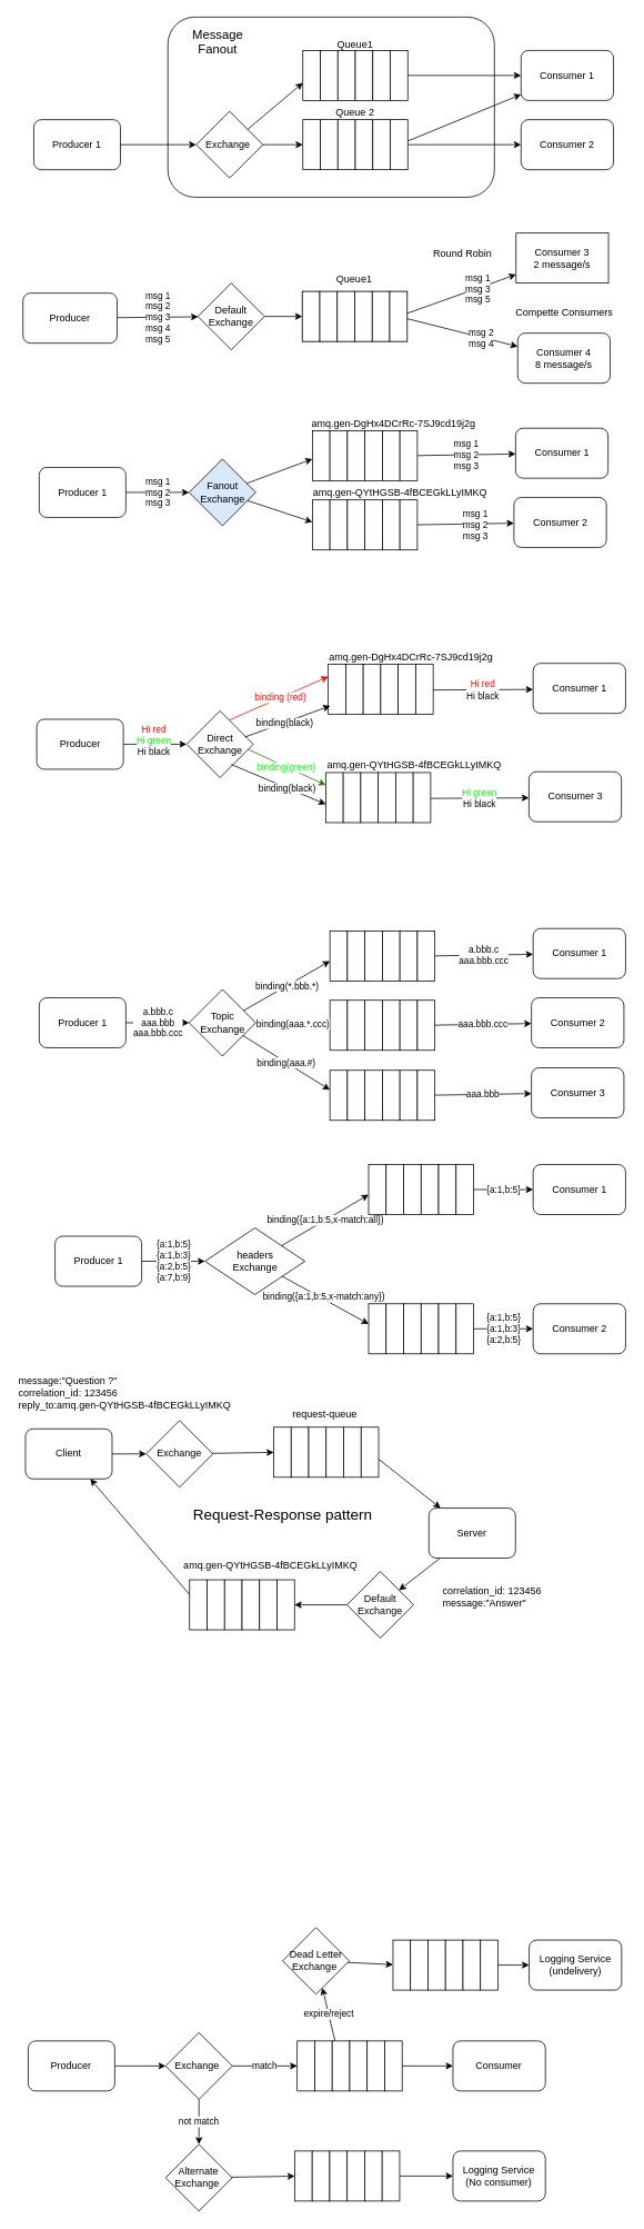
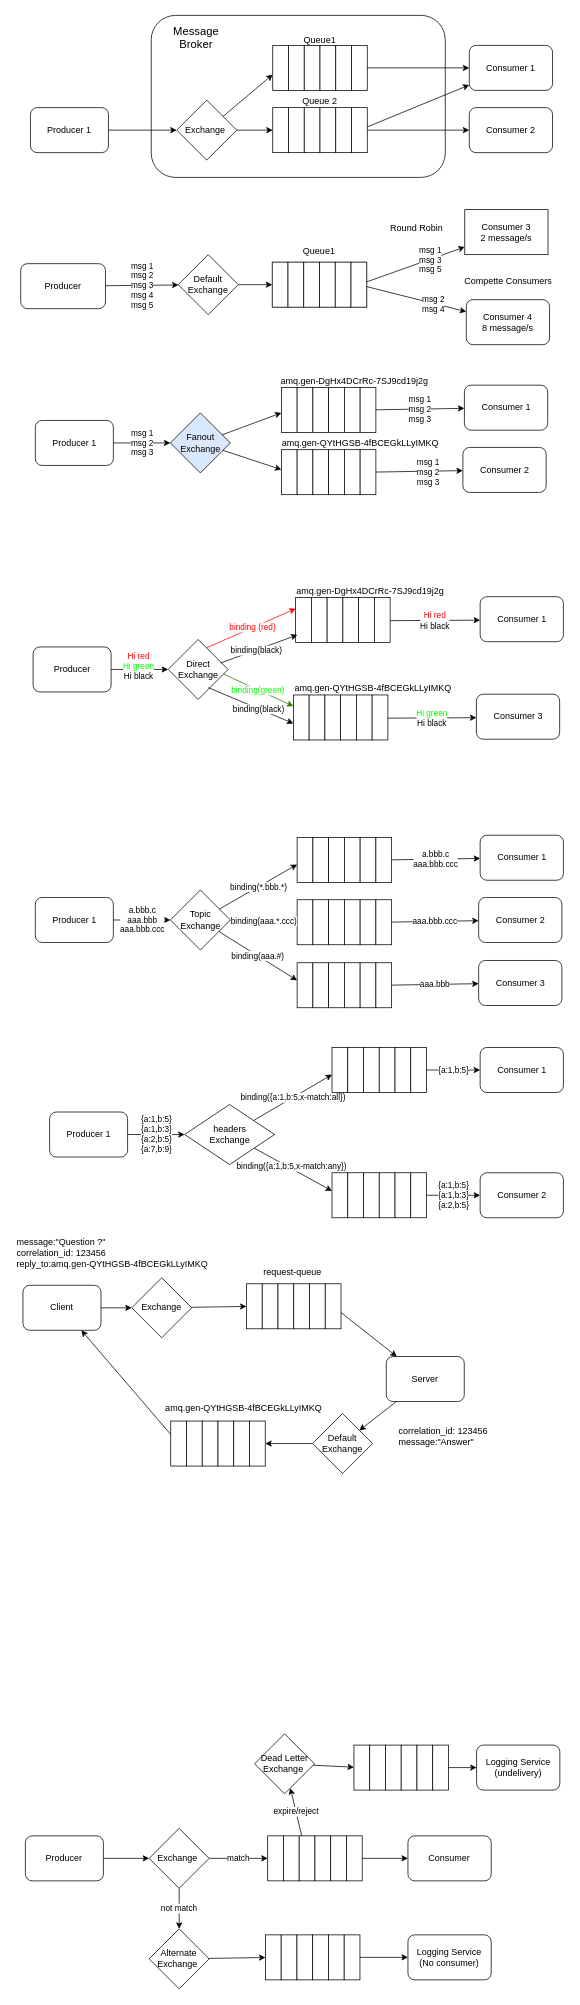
- <mxCell id="102" value="Message Fanout" style="text;html=1;strokeColor=none;fillColor=none;align=center;verticalAlign=middle;whiteSpace=wrap;rounded=0;fontSize=15;" parent="1" vertex="1"><mxGeometry x="231" y="34" width="60" height="30" as="geometry" /></mxCell>
+ <mxCell id="102" value="Message Broker" style="text;html=1;strokeColor=none;fillColor=none;align=center;verticalAlign=middle;whiteSpace=wrap;rounded=0;fontSize=15;" parent="1" vertex="1"><mxGeometry x="231" y="34" width="60" height="30" as="geometry" /></mxCell>
- <mxCell id="161" value="Request-Response pattern" style="text;html=1;strokeColor=none;fillColor=none;align=center;verticalAlign=middle;whiteSpace=wrap;rounded=0;fontSize=18;" parent="1" vertex="1"><mxGeometry x="197.5" y="1802" width="281.5" height="30" as="geometry" /></mxCell>
